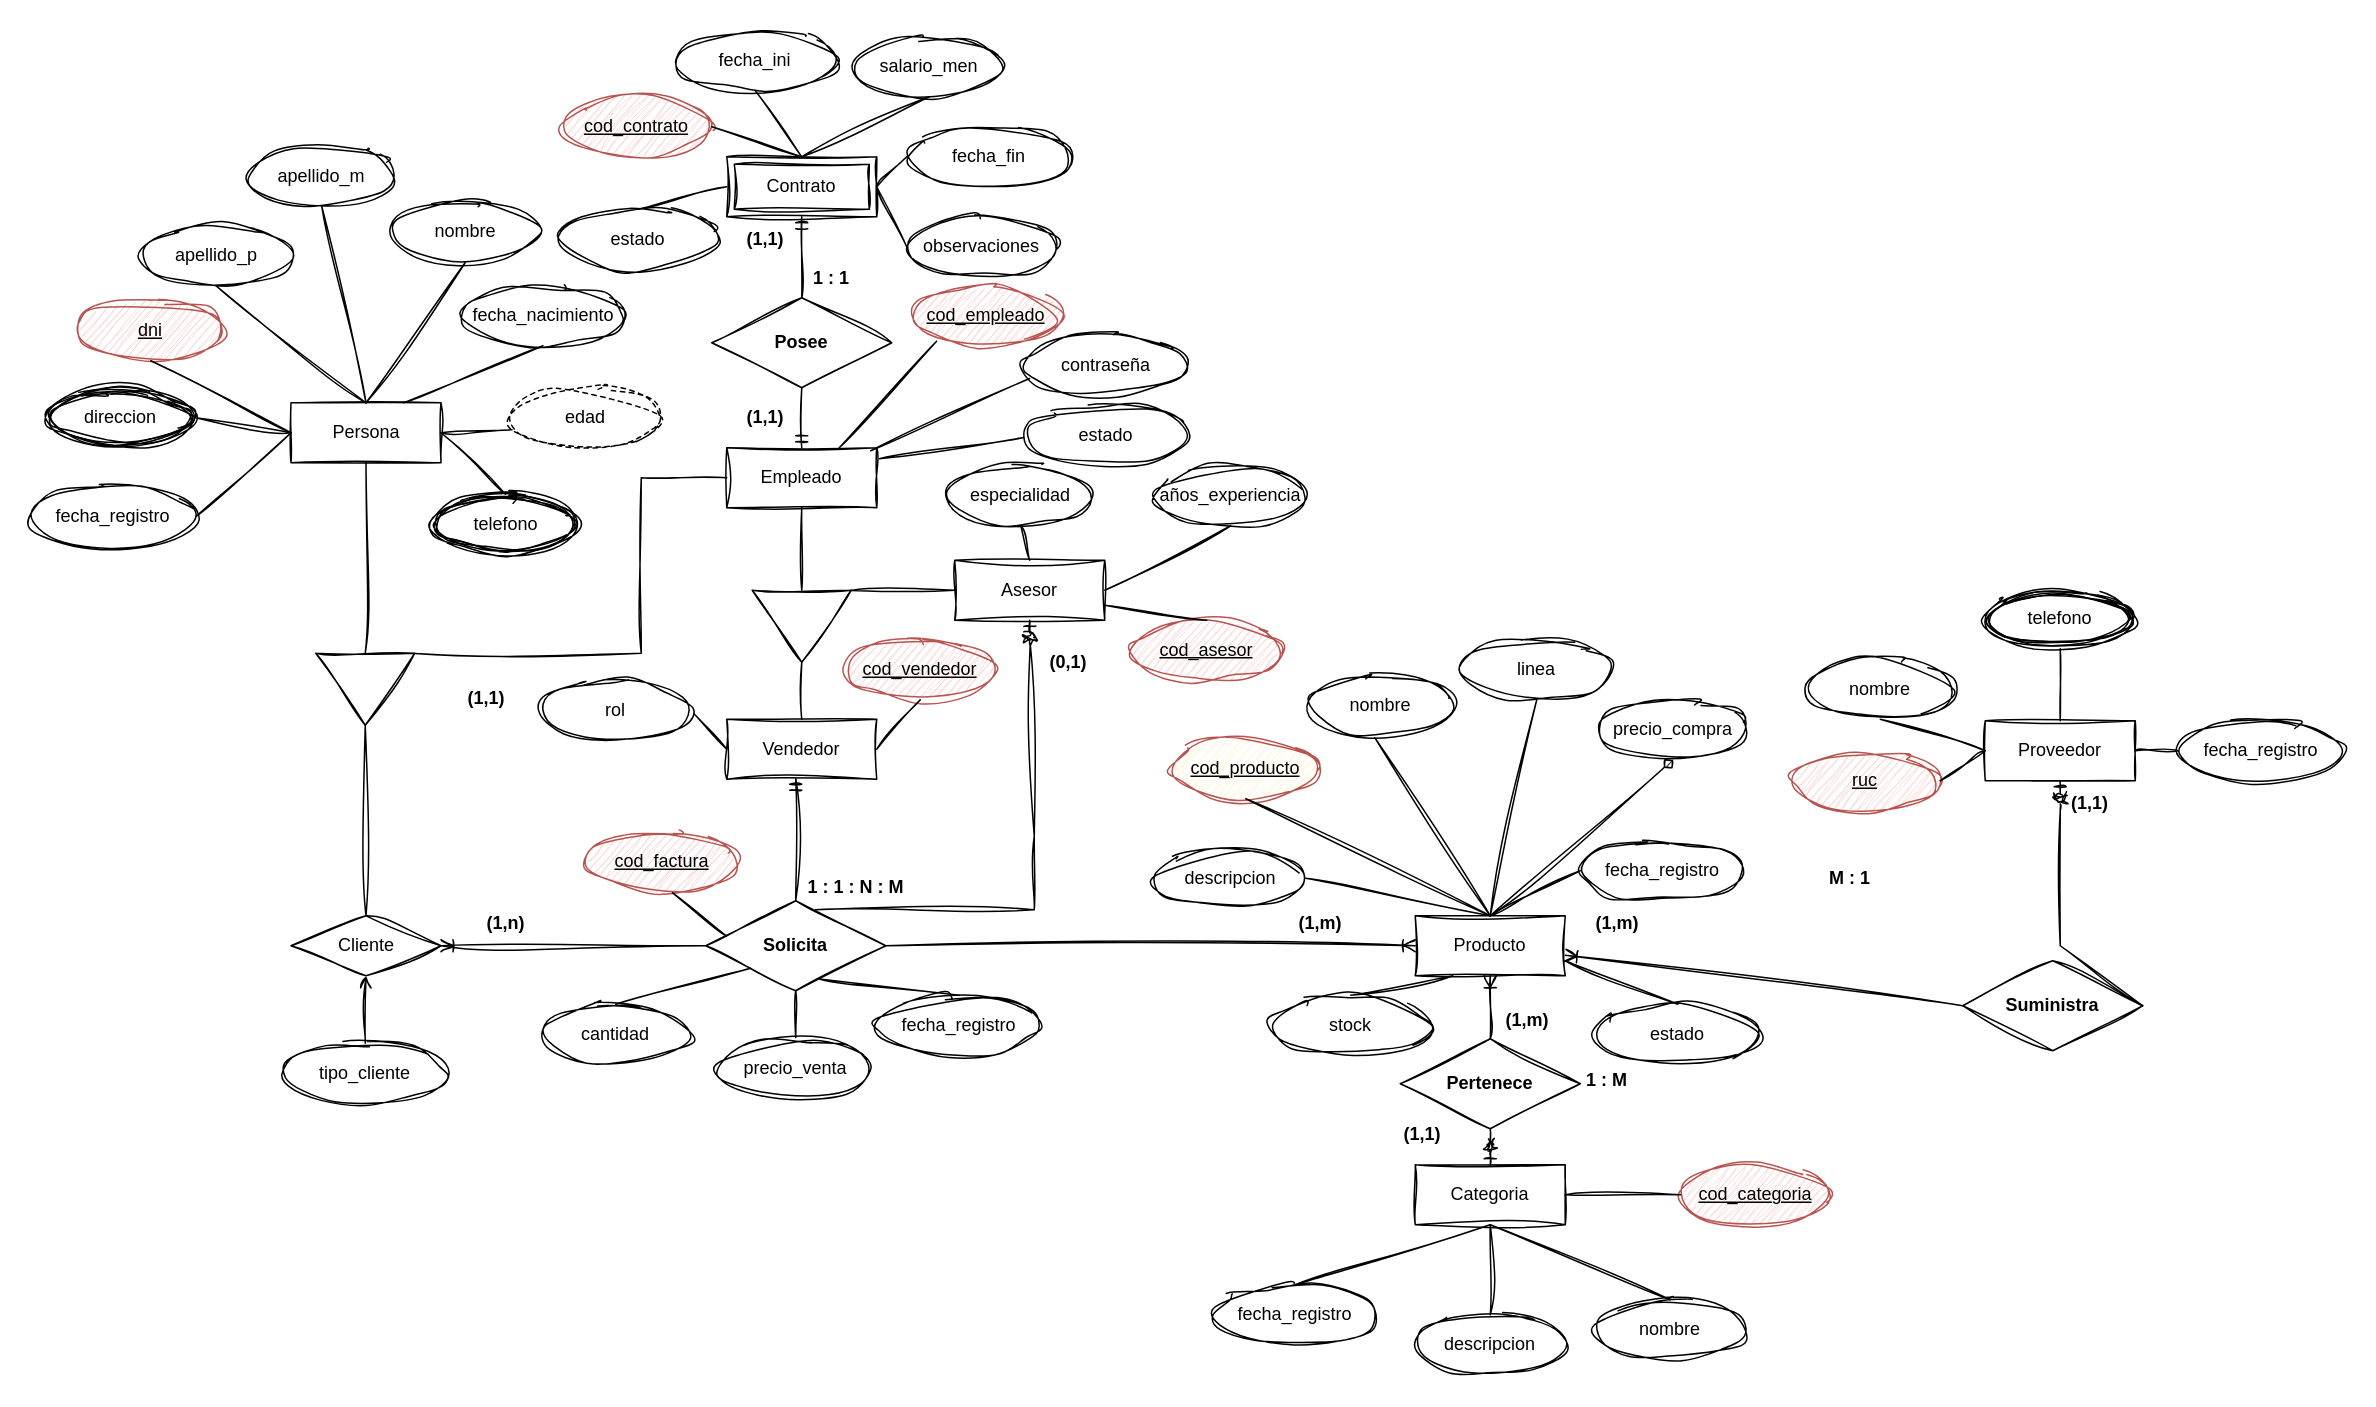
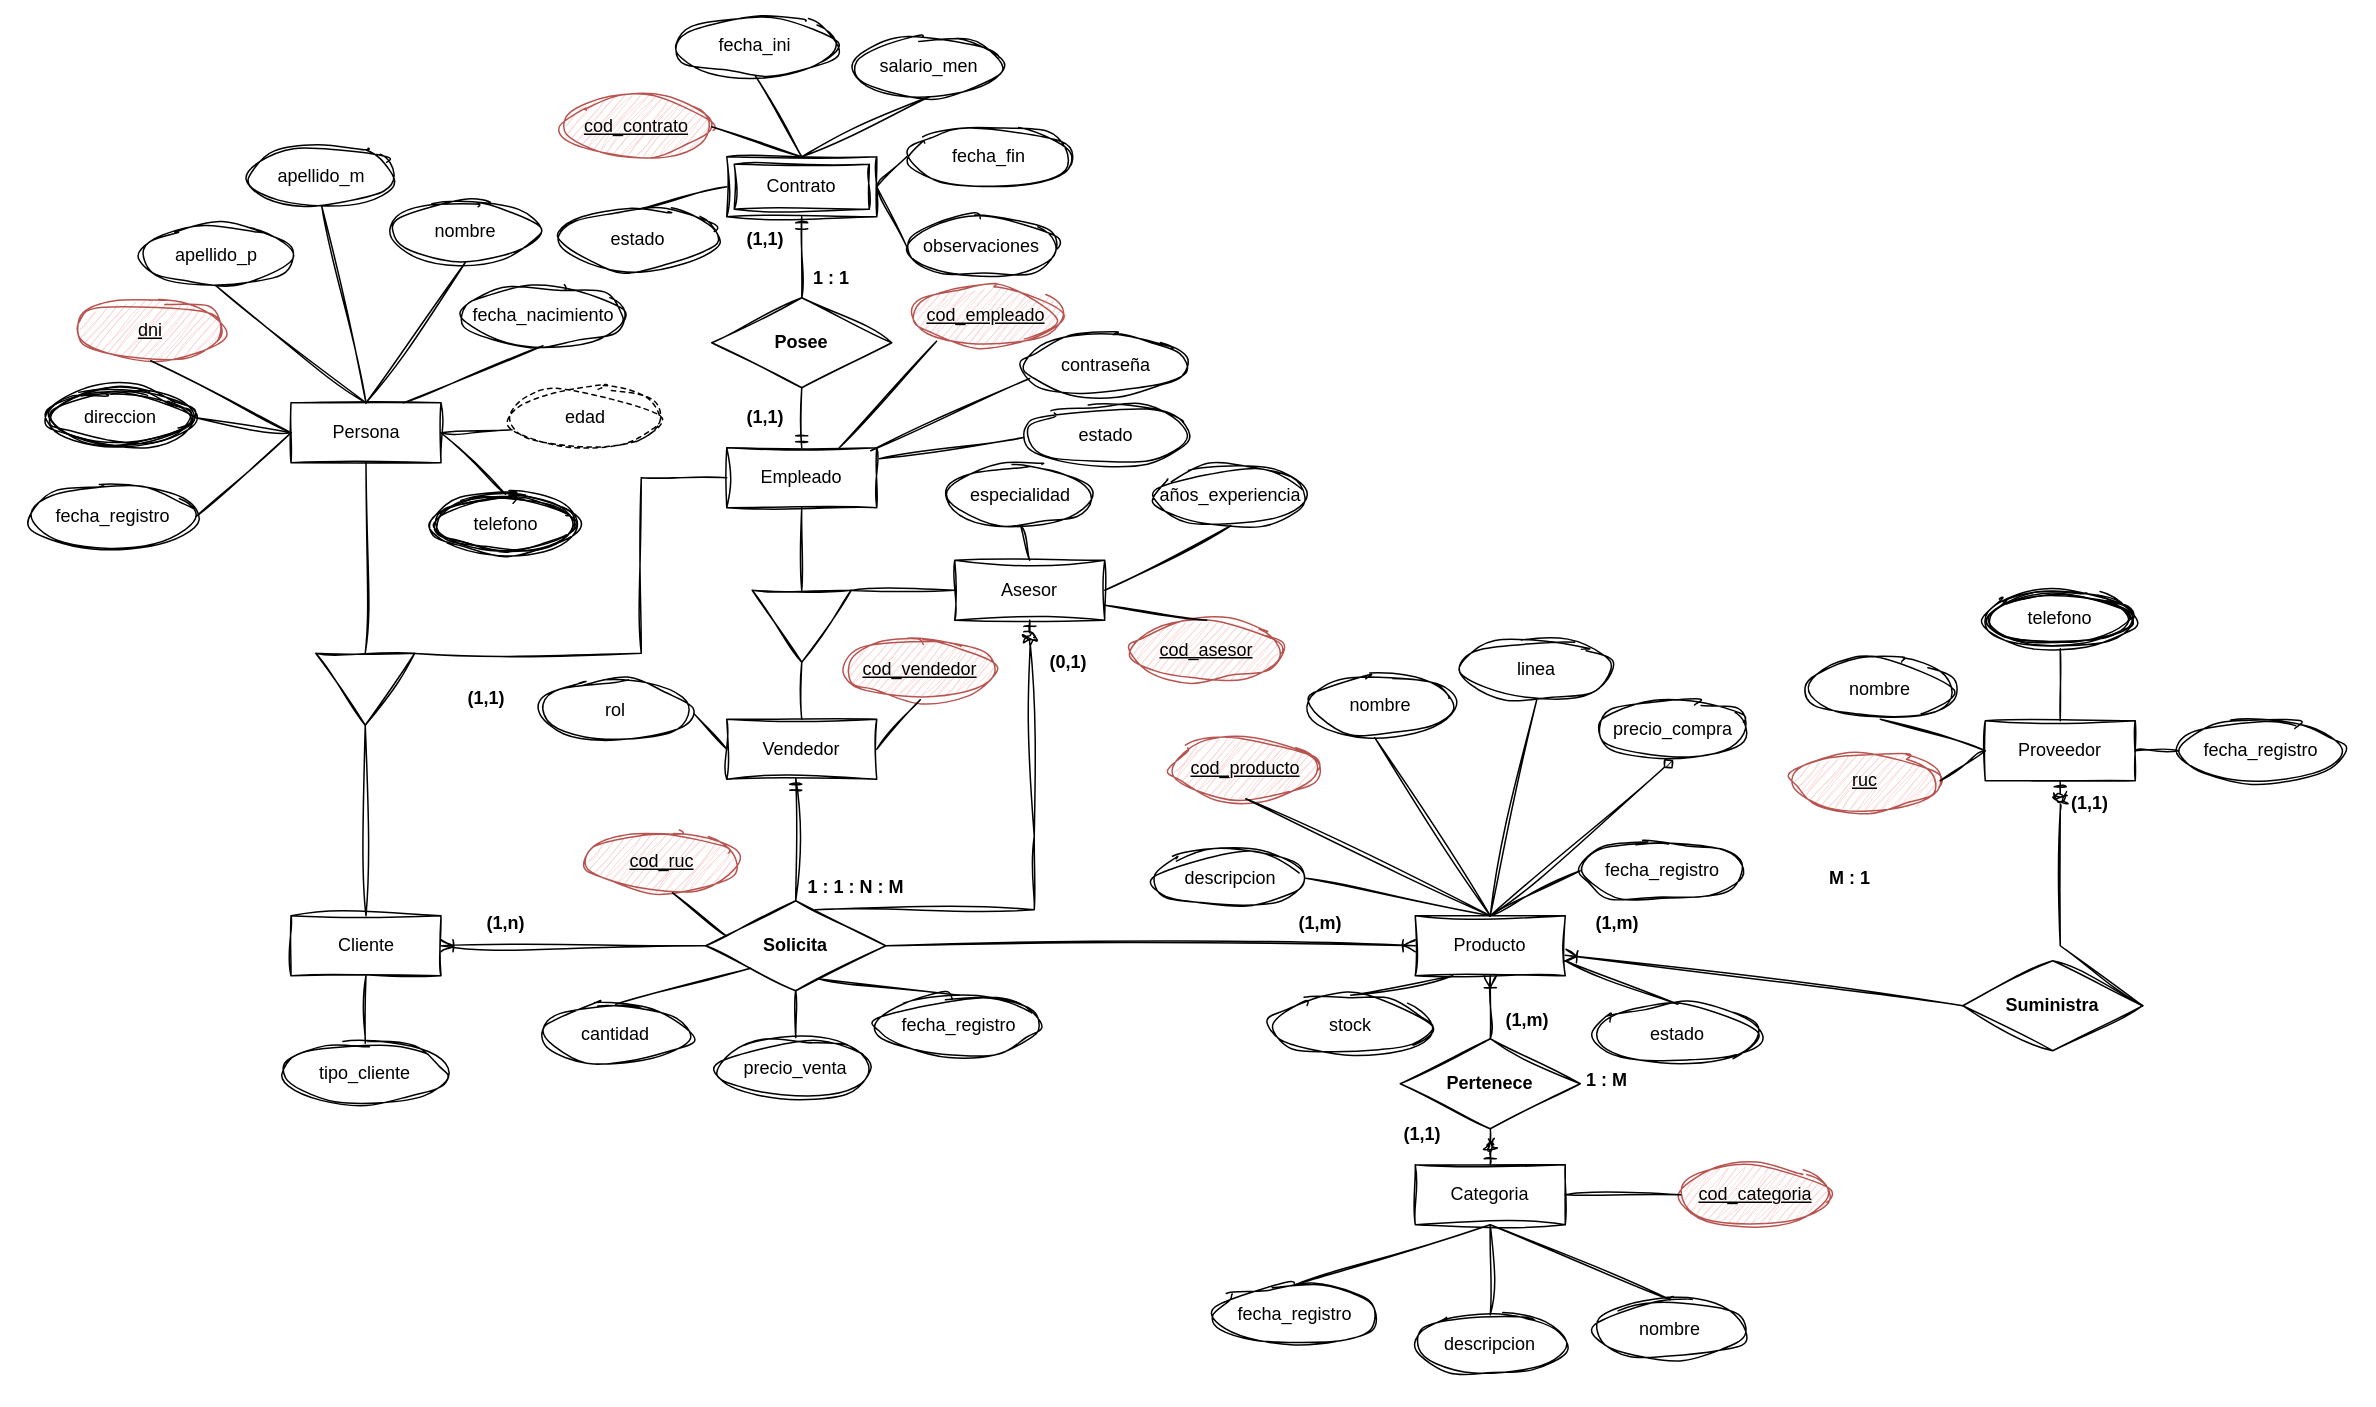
- <mxCell id="90" value="fecha_ini" style="ellipse;whiteSpace=wrap;html=1;align=center;sketch=1;curveFitting=1;jiggle=2;" parent="1" vertex="1"><mxGeometry x="448" y="20" width="110" height="40" as="geometry" /></mxCell>
+ <mxCell id="90" value="fecha_ini" style="ellipse;whiteSpace=wrap;html=1;align=center;sketch=1;curveFitting=1;jiggle=2;" parent="1" vertex="1"><mxGeometry x="448" y="10" width="110" height="40" as="geometry" /></mxCell>
- <mxCell id="31" value="cod_producto" style="ellipse;whiteSpace=wrap;html=1;align=center;fontStyle=4;fillColor=#fff2cc;strokeColor=#b85450;sketch=1;curveFitting=1;jiggle=2;" parent="1" vertex="1"><mxGeometry x="780" y="492" width="100" height="40" as="geometry" /></mxCell>
+ <mxCell id="31" value="cod_producto" style="ellipse;whiteSpace=wrap;html=1;align=center;fontStyle=4;fillColor=#f8cecc;strokeColor=#b85450;sketch=1;curveFitting=1;jiggle=2;" parent="1" vertex="1"><mxGeometry x="780" y="492" width="100" height="40" as="geometry" /></mxCell>
- <mxCell id="19" value="cod_factura" style="ellipse;whiteSpace=wrap;html=1;align=center;fontStyle=4;fillColor=#f8cecc;strokeColor=#b85450;sketch=1;curveFitting=1;jiggle=2;" parent="1" vertex="1"><mxGeometry x="391" y="554" width="100" height="40" as="geometry" /></mxCell>
+ <mxCell id="19" value="cod_ruc" style="ellipse;whiteSpace=wrap;html=1;align=center;fontStyle=4;fillColor=#f8cecc;strokeColor=#b85450;sketch=1;curveFitting=1;jiggle=2;" parent="1" vertex="1"><mxGeometry x="391" y="554" width="100" height="40" as="geometry" /></mxCell>
- <mxCell id="2" value="Cliente" style="rhombus;whiteSpace=wrap;html=1;align=center;sketch=1;curveFitting=1;jiggle=2;" parent="1" vertex="1"><mxGeometry x="193.5" y="610" width="100" height="40" as="geometry" /></mxCell>
+ <mxCell id="2" value="Cliente" style="whiteSpace=wrap;html=1;align=center;sketch=1;curveFitting=1;jiggle=2;" parent="1" vertex="1"><mxGeometry x="193.5" y="610" width="100" height="40" as="geometry" /></mxCell>
- <mxCell id="70" value="" style="endArrow=open;html=1;rounded=0;entryX=0.5;entryY=1;entryDx=0;entryDy=0;exitX=0.5;exitY=0;exitDx=0;exitDy=0;sketch=1;curveFitting=1;jiggle=2;" parent="1" source="17" target="2" edge="1"><mxGeometry width="50" height="50" relative="1" as="geometry"><mxPoint x="96.5" y="710" as="sourcePoint" /><mxPoint x="146.5" y="660" as="targetPoint" /></mxGeometry></mxCell>
+ <mxCell id="70" value="" style="endArrow=none;html=1;rounded=0;entryX=0.5;entryY=1;entryDx=0;entryDy=0;exitX=0.5;exitY=0;exitDx=0;exitDy=0;sketch=1;curveFitting=1;jiggle=2;" parent="1" source="17" target="2" edge="1"><mxGeometry width="50" height="50" relative="1" as="geometry"><mxPoint x="96.5" y="710" as="sourcePoint" /><mxPoint x="146.5" y="660" as="targetPoint" /></mxGeometry></mxCell>
